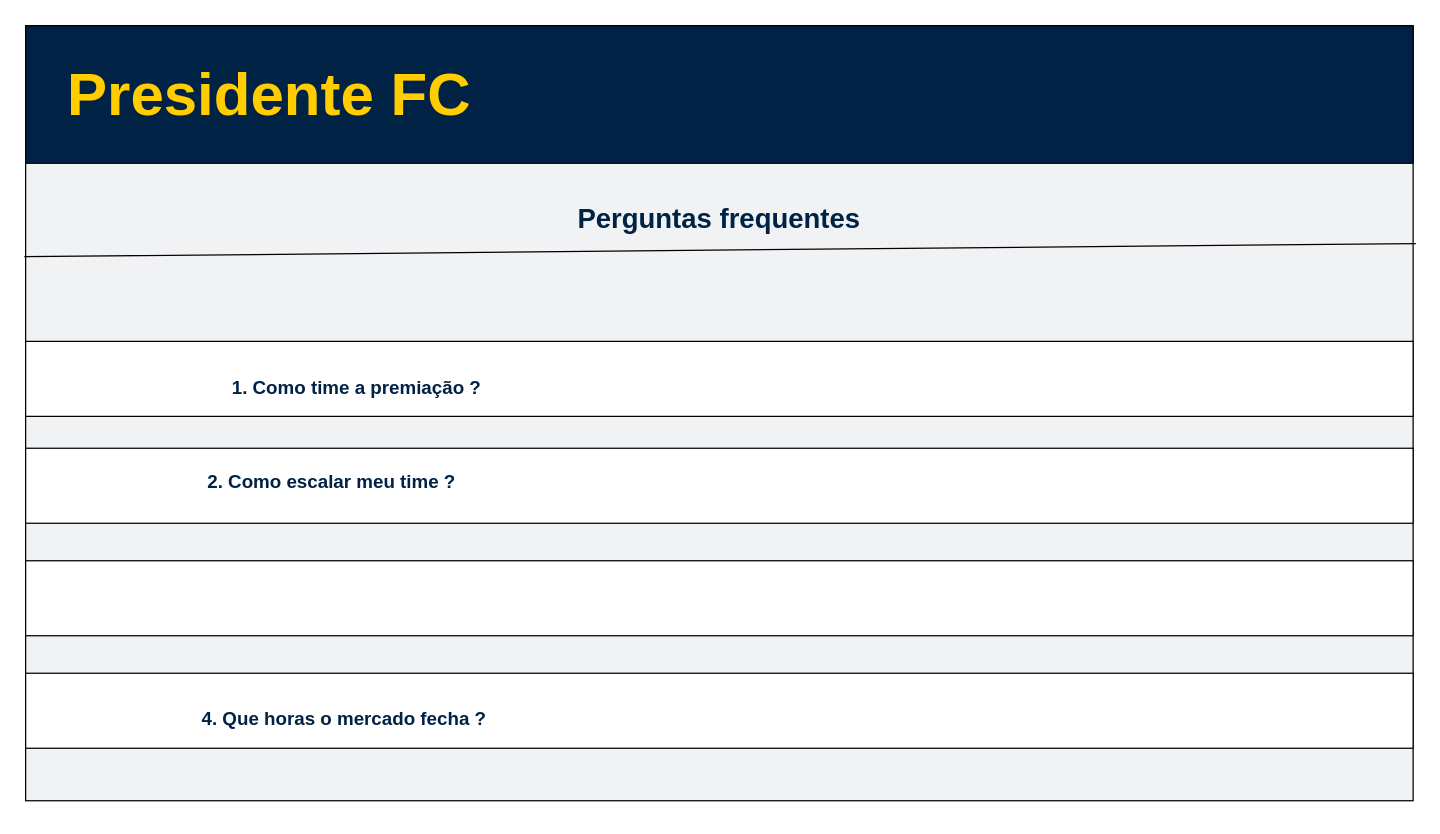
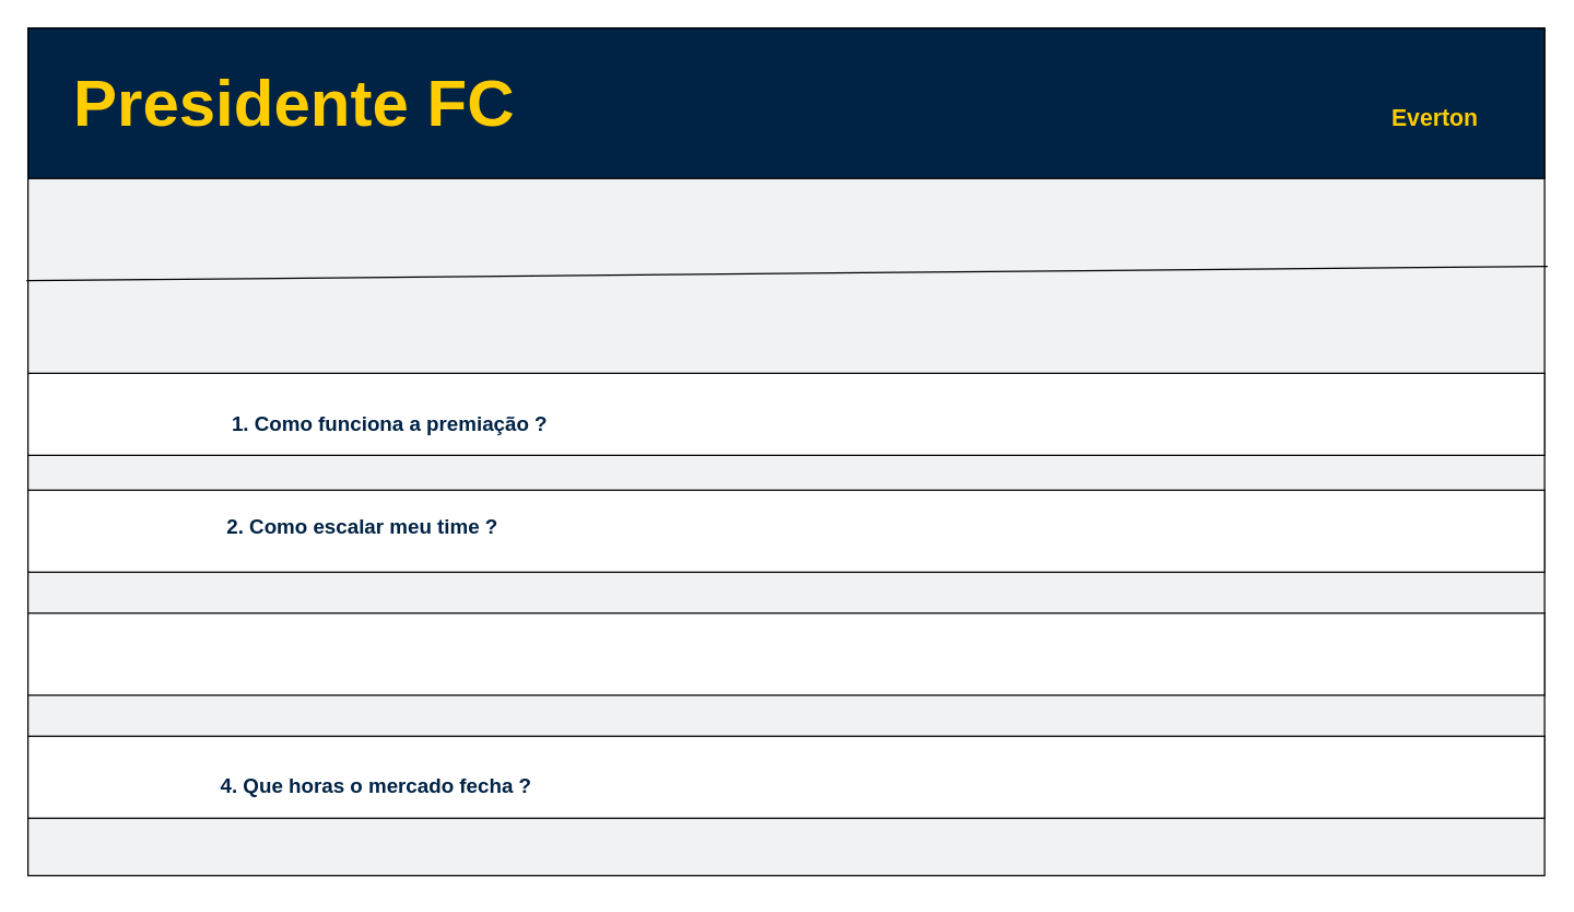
+ <mxCell id="7" value="&lt;font style=&quot;font-size: 17px;&quot;&gt;Everton&lt;/font&gt;" style="text;html=1;align=center;verticalAlign=middle;whiteSpace=wrap;rounded=0;fontColor=#ffcd00;fontSize=48;fontStyle=1" vertex="1" parent="2"><mxGeometry x="980" y="40" width="100" height="30" as="geometry" /></mxCell>
- <mxCell id="9" value="&lt;font data-darkreader-inline-color=&quot;&quot; color=&quot;#002244&quot; style=&quot;--darkreader-inline-color: #d3cfc9; font-size: 22px;&quot;&gt;Perguntas frequentes&lt;/font&gt;" style="text;html=1;align=center;verticalAlign=middle;whiteSpace=wrap;rounded=0;fontColor=#ffcd00;fontSize=48;fontStyle=1" vertex="1" parent="2"><mxGeometry x="427" y="130" width="256" height="30" as="geometry" /></mxCell>
- <mxCell id="12" value="&lt;font data-darkreader-inline-color=&quot;&quot; color=&quot;#002244&quot; style=&quot;font-size: 15px; --darkreader-inline-color: #d3cfc9;&quot;&gt;1. Como time a premiação ?&lt;/font&gt;" style="text;html=1;align=center;verticalAlign=middle;whiteSpace=wrap;rounded=0;fontColor=#ffcd00;fontSize=48;fontStyle=1" vertex="1" parent="10"><mxGeometry x="130" y="10" width="270" height="30" as="geometry" /></mxCell>
+ <mxCell id="12" value="&lt;font data-darkreader-inline-color=&quot;&quot; color=&quot;#002244&quot; style=&quot;font-size: 15px; --darkreader-inline-color: #d3cfc9;&quot;&gt;1. Como funciona a premiação ?&lt;/font&gt;" style="text;html=1;align=center;verticalAlign=middle;whiteSpace=wrap;rounded=0;fontColor=#ffcd00;fontSize=48;fontStyle=1" vertex="1" parent="10"><mxGeometry x="130" y="10" width="270" height="30" as="geometry" /></mxCell>
